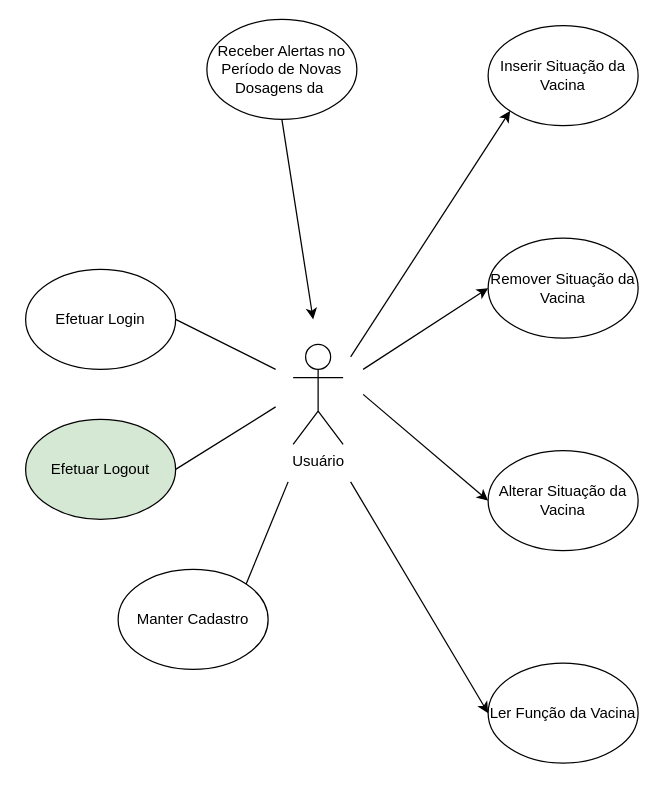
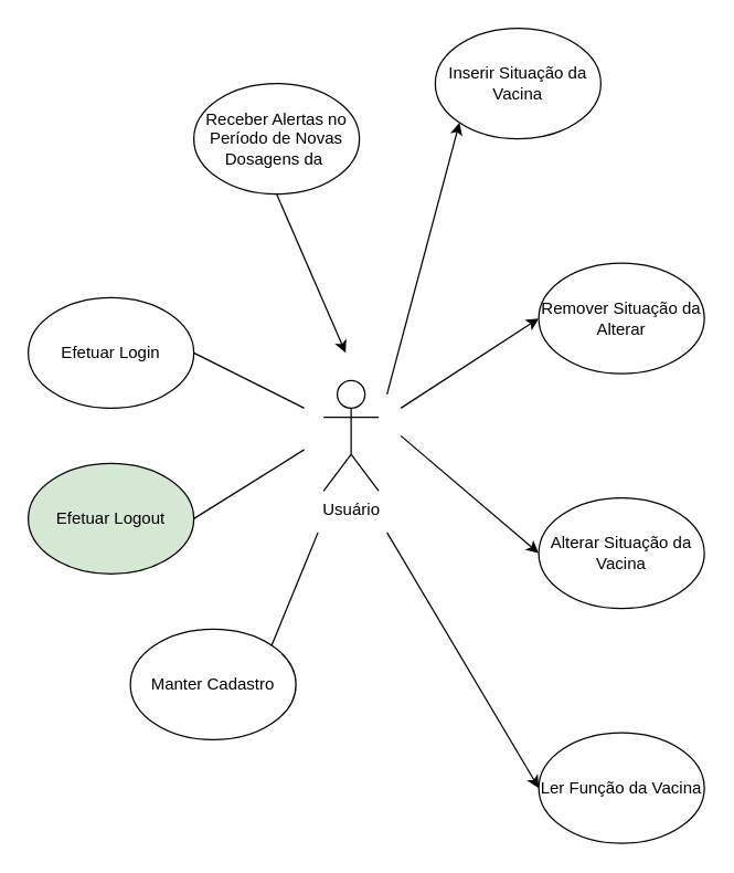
- <mxCell id="17" value="Receber Alertas no Período de Novas Dosagens da&amp;nbsp;" style="ellipse;whiteSpace=wrap;html=1;" vertex="1" parent="1"><mxGeometry x="165" y="15" width="120" height="80" as="geometry" /></mxCell>
+ <mxCell id="17" value="Receber Alertas no Período de Novas Dosagens da&amp;nbsp;" style="ellipse;whiteSpace=wrap;html=1;" vertex="1" parent="1"><mxGeometry x="140" y="60" width="120" height="80" as="geometry" /></mxCell>
- <mxCell id="7" value="Inserir Situação da Vacina" style="ellipse;whiteSpace=wrap;html=1;" parent="1" vertex="1"><mxGeometry x="390" y="20" width="120" height="80" as="geometry" /></mxCell>
+ <mxCell id="7" value="Inserir Situação da Vacina" style="ellipse;whiteSpace=wrap;html=1;" parent="1" vertex="1"><mxGeometry x="315" y="20" width="120" height="80" as="geometry" /></mxCell>
- <mxCell id="8" value="Remover Situação da Vacina" style="ellipse;whiteSpace=wrap;html=1;" parent="1" vertex="1"><mxGeometry x="390" y="190" width="120" height="80" as="geometry" /></mxCell>
+ <mxCell id="8" value="Remover Situação da Alterar" style="ellipse;whiteSpace=wrap;html=1;" parent="1" vertex="1"><mxGeometry x="390" y="190" width="120" height="80" as="geometry" /></mxCell>
